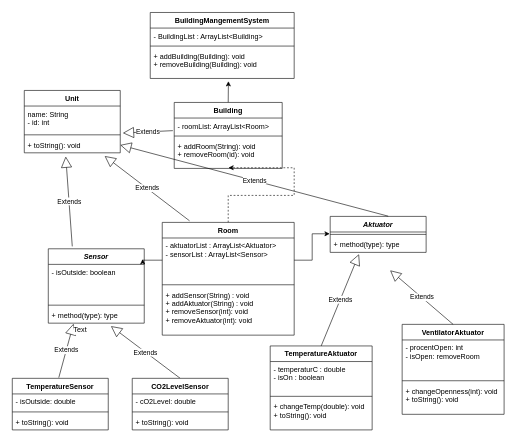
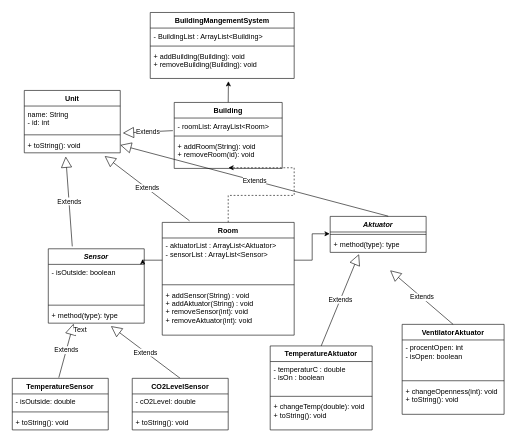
- <mxCell id="7" value="- procentOpen: int&#10;- isOpen: removeRoom" style="text;strokeColor=none;fillColor=none;align=left;verticalAlign=top;spacingLeft=4;spacingRight=4;overflow=hidden;rotatable=0;points=[[0,0.5],[1,0.5]];portConstraint=eastwest;" vertex="1" parent="6"><mxGeometry y="26" width="170" height="64" as="geometry" /></mxCell>
+ <mxCell id="7" value="- procentOpen: int&#10;- isOpen: boolean" style="text;strokeColor=none;fillColor=none;align=left;verticalAlign=top;spacingLeft=4;spacingRight=4;overflow=hidden;rotatable=0;points=[[0,0.5],[1,0.5]];portConstraint=eastwest;" vertex="1" parent="6"><mxGeometry y="26" width="170" height="64" as="geometry" /></mxCell>
